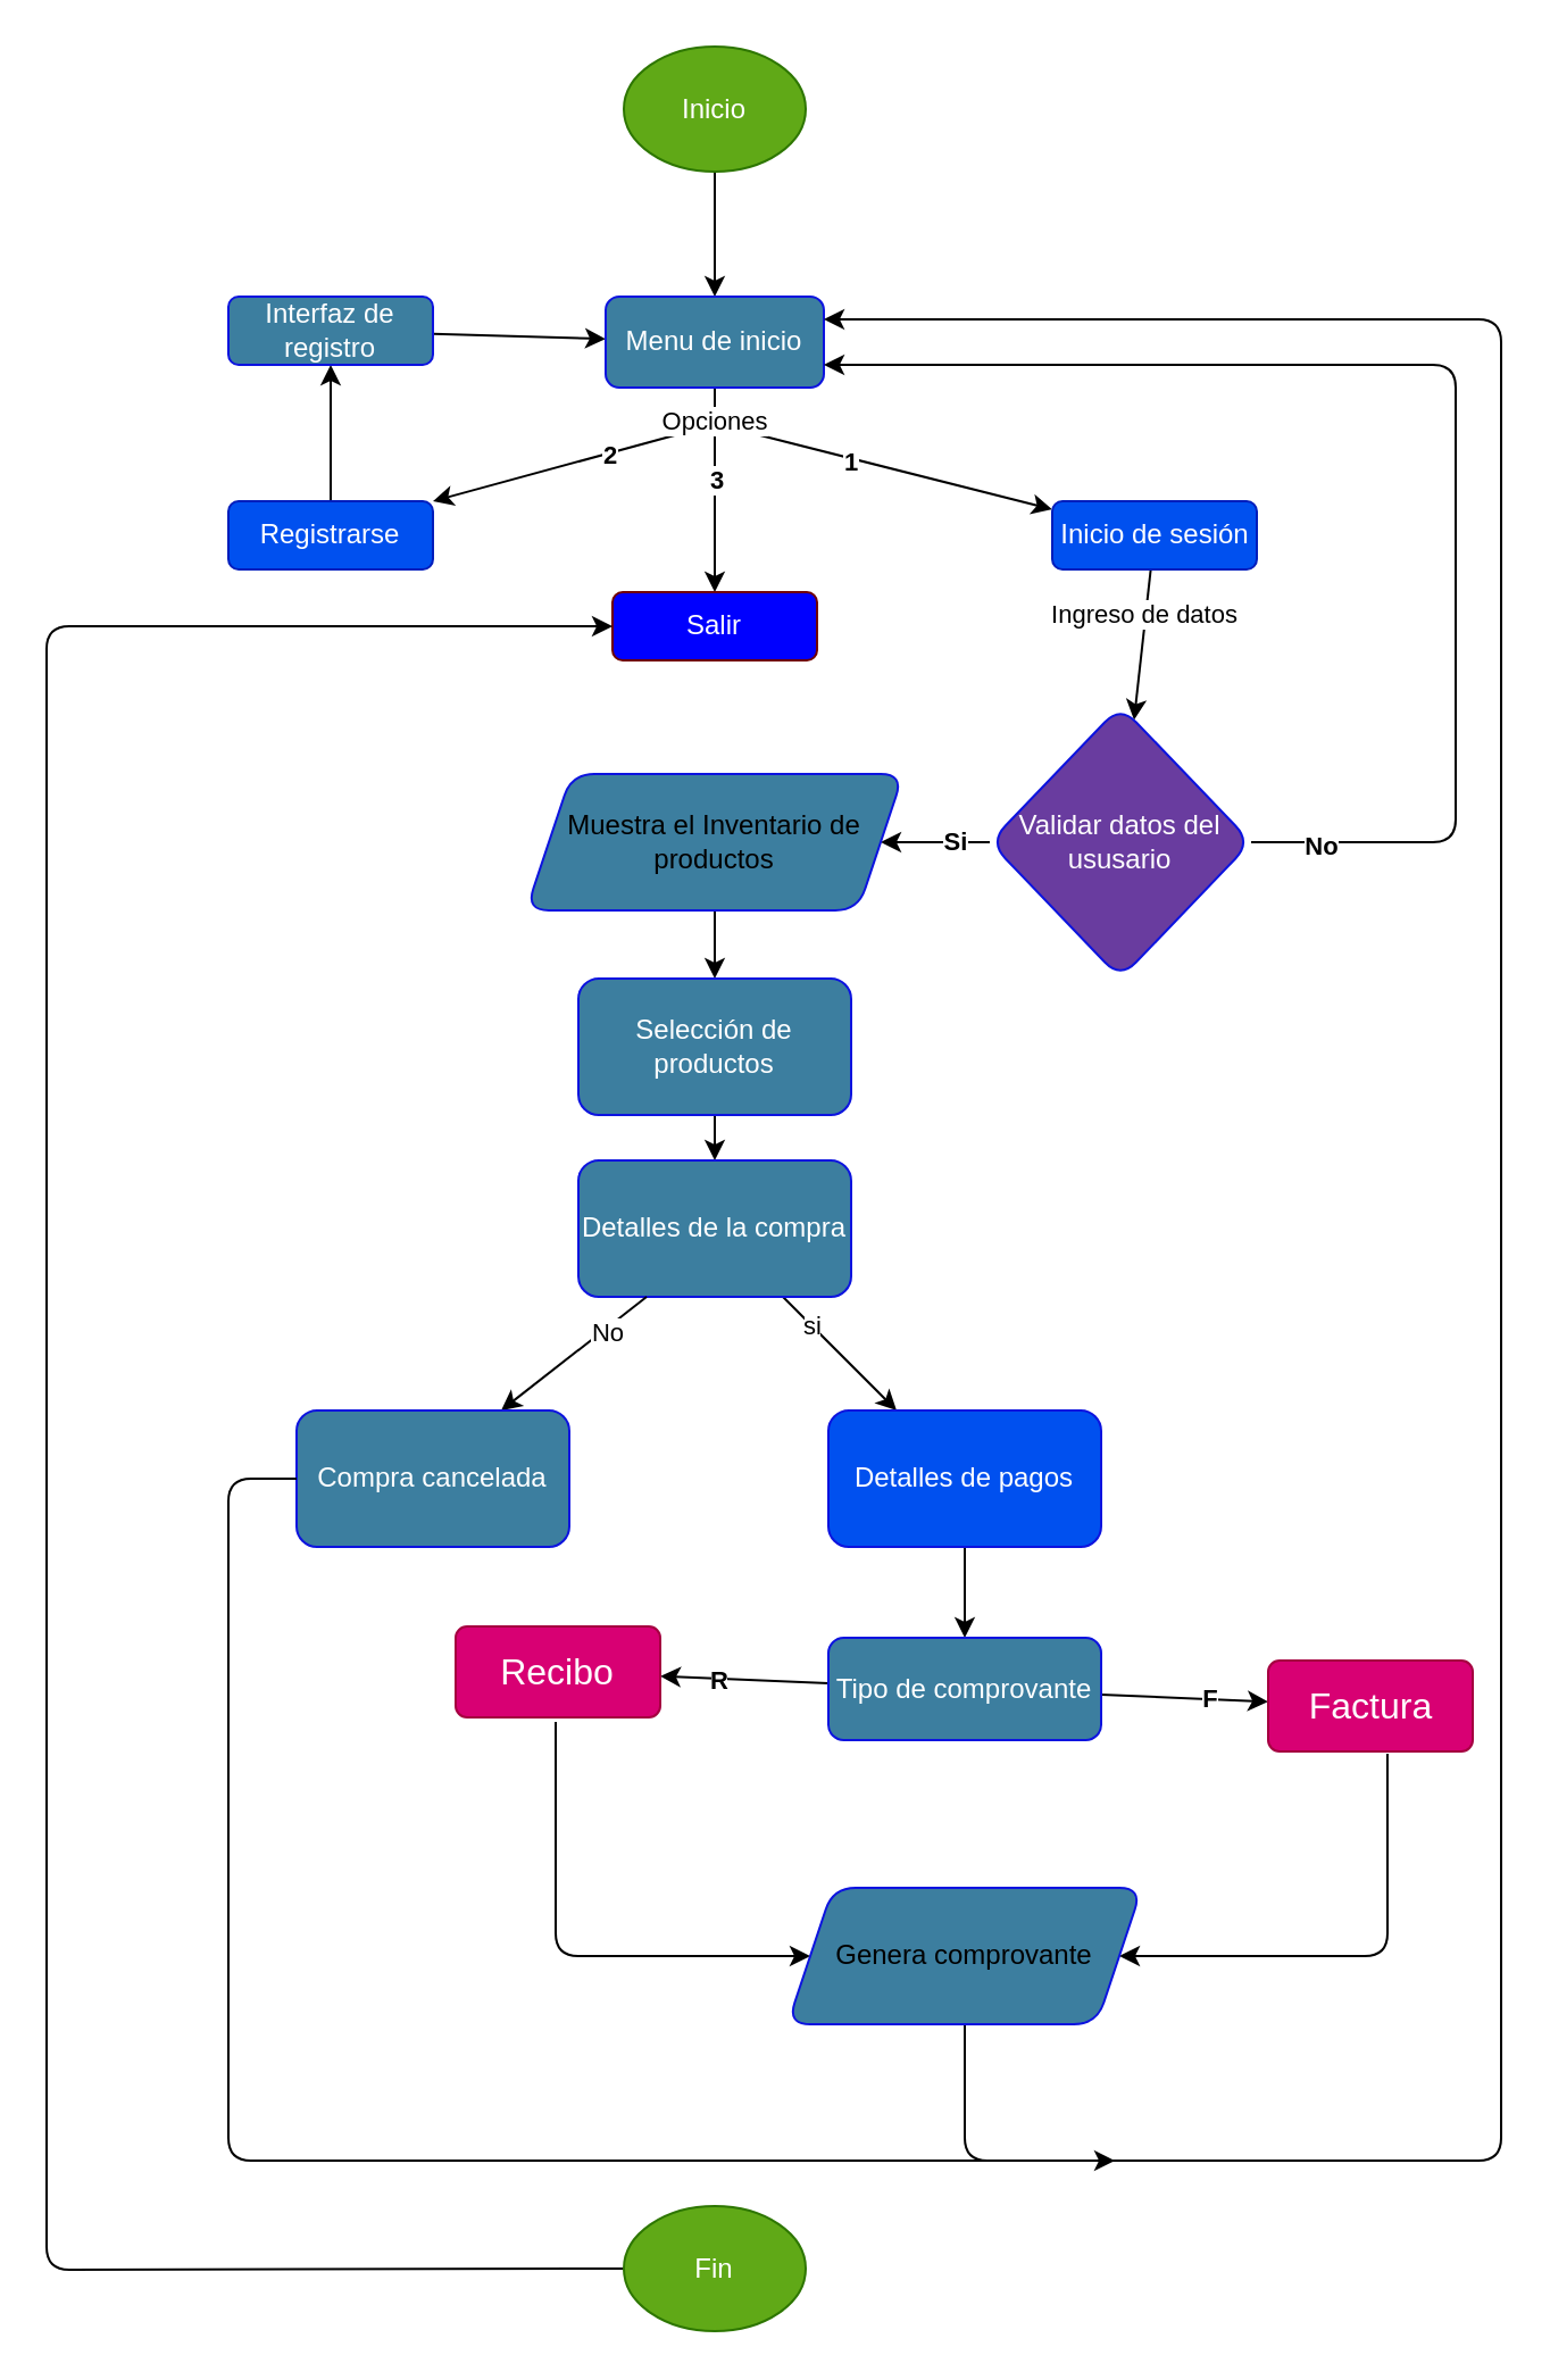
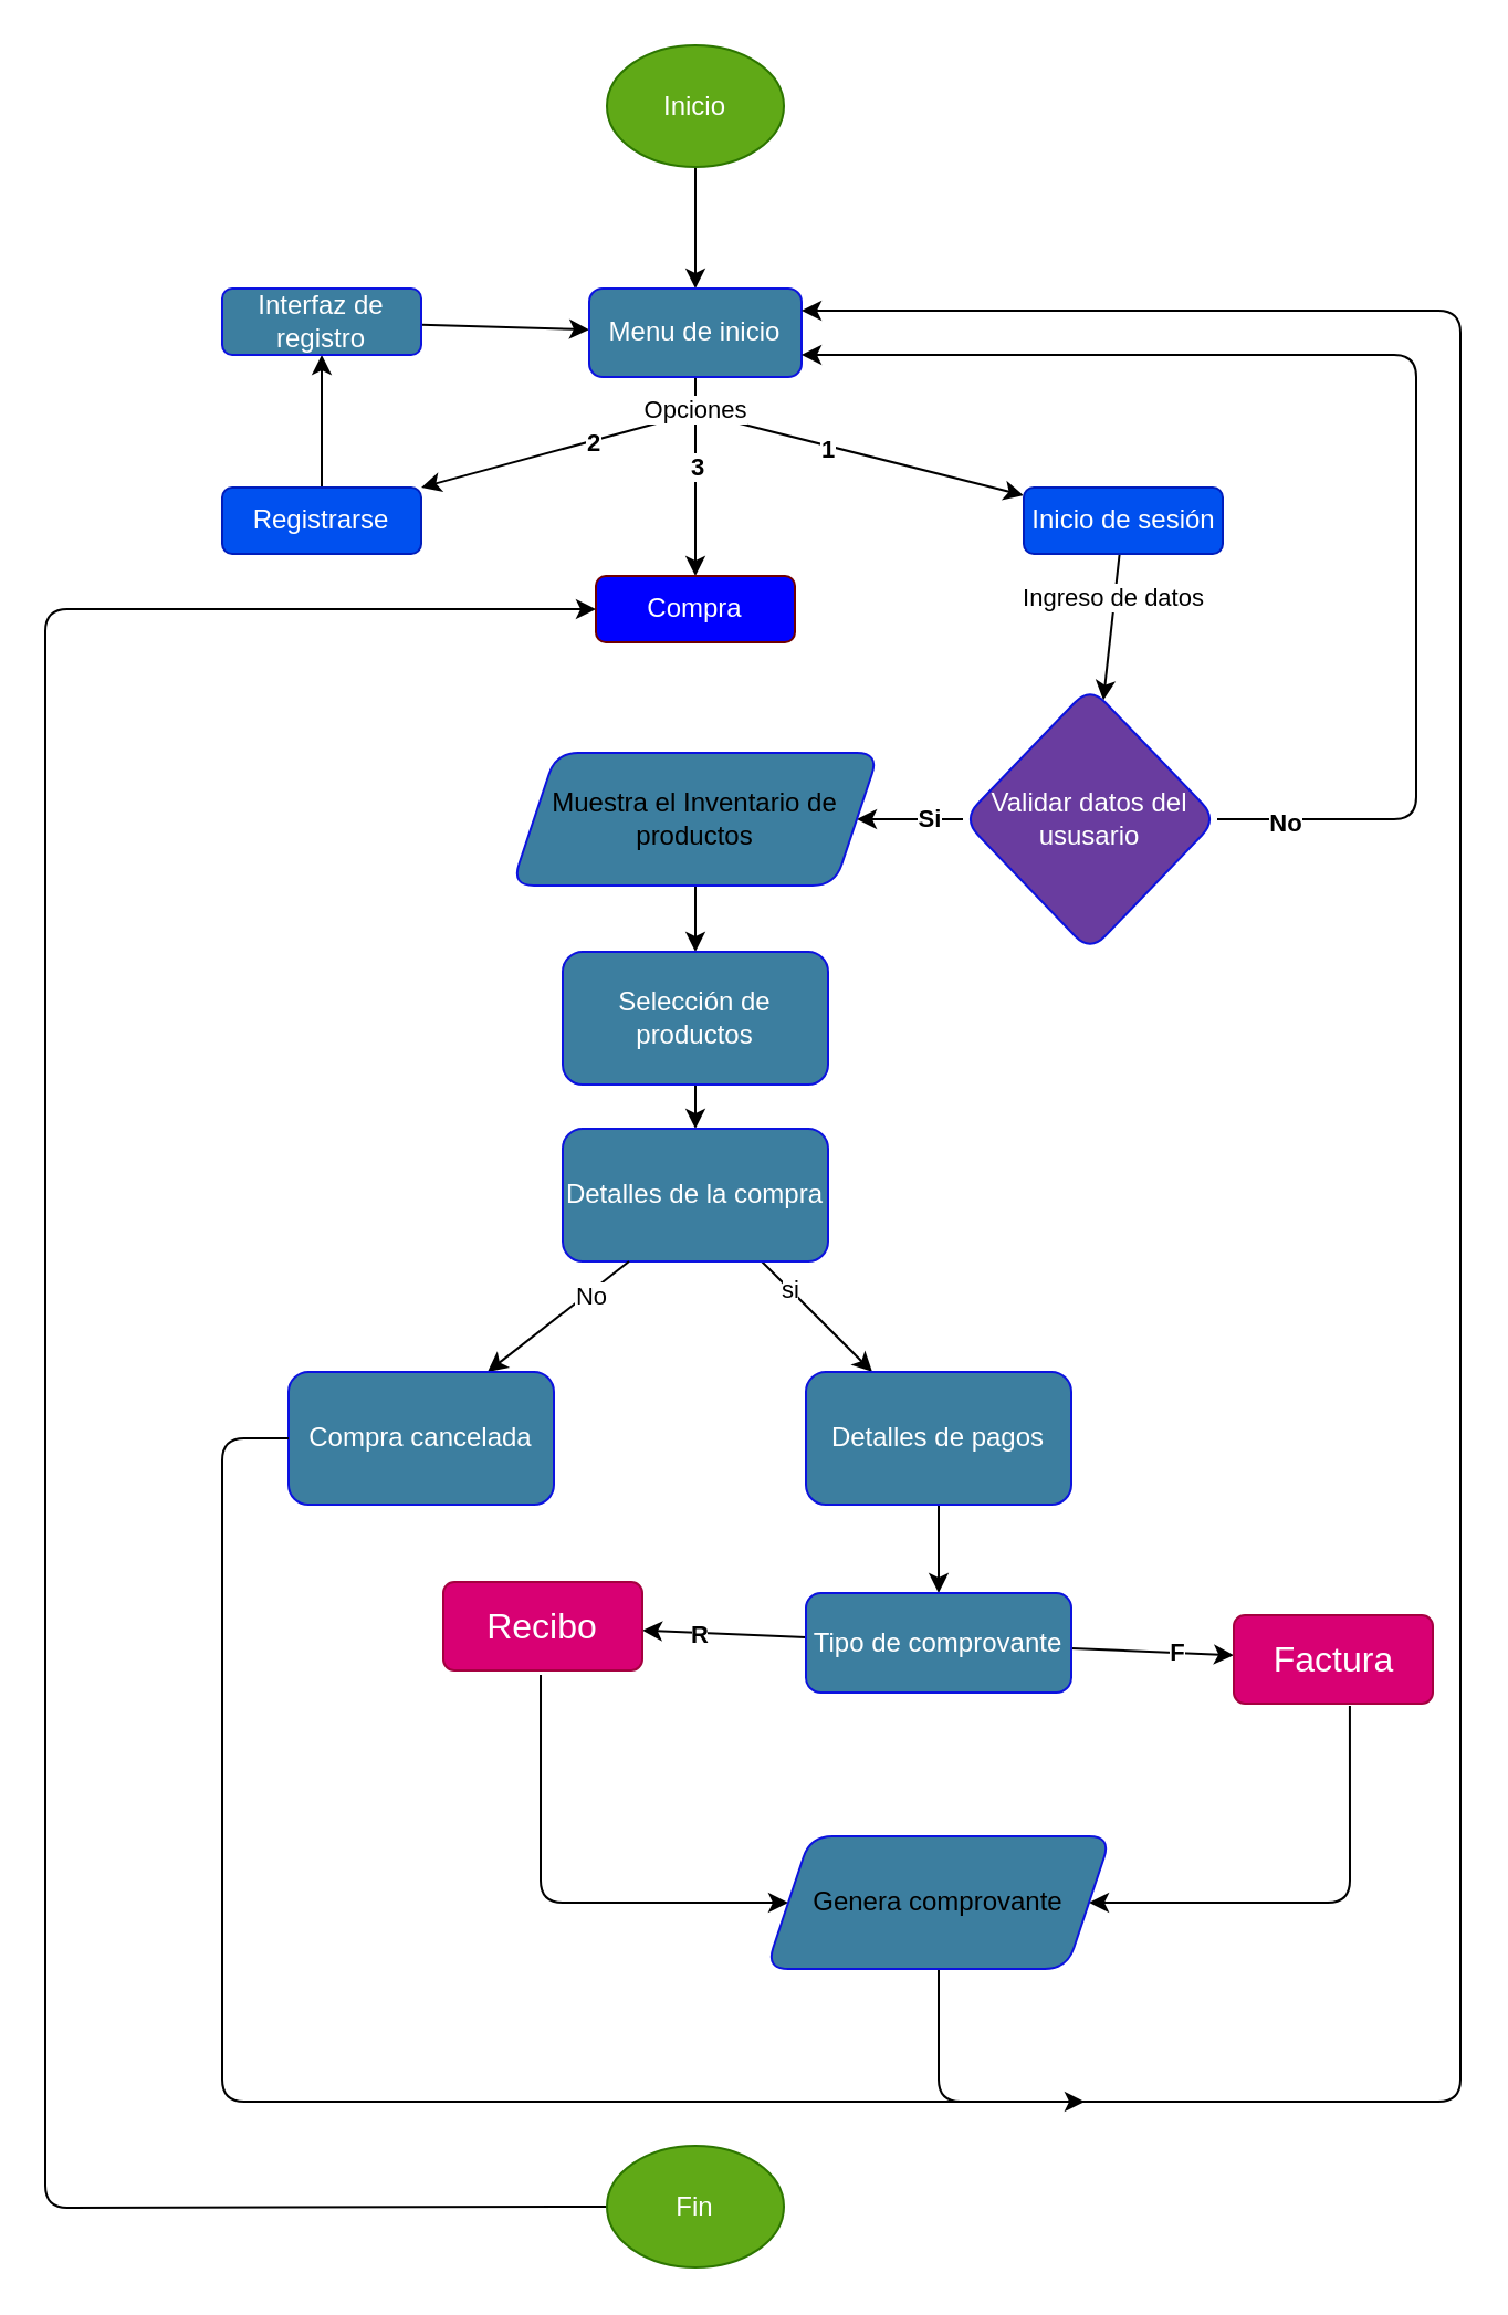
- <mxCell id="14" value="Salir" style="rounded=1;whiteSpace=wrap;html=1;shadow=0;fillColor=#0000FF;strokeColor=#6F0000;fontColor=#ffffff;" parent="1" vertex="1"><mxGeometry x="269" y="260" width="90" height="30" as="geometry" /></mxCell>
+ <mxCell id="14" value="Compra" style="rounded=1;whiteSpace=wrap;html=1;shadow=0;fillColor=#0000FF;strokeColor=#6F0000;fontColor=#ffffff;" parent="1" vertex="1"><mxGeometry x="269" y="260" width="90" height="30" as="geometry" /></mxCell>
- <mxCell id="32" value="Detalles de pagos" style="whiteSpace=wrap;html=1;fillColor=#0050ef;strokeColor=#0c13df;fontColor=#ffffff;rounded=1;shadow=0;" parent="1" vertex="1"><mxGeometry x="364" y="620" width="120" height="60" as="geometry" /></mxCell>
+ <mxCell id="32" value="Detalles de pagos" style="whiteSpace=wrap;html=1;fillColor=#3c7e9f;strokeColor=#0c13df;fontColor=#ffffff;rounded=1;shadow=0;" parent="1" vertex="1"><mxGeometry x="364" y="620" width="120" height="60" as="geometry" /></mxCell>
